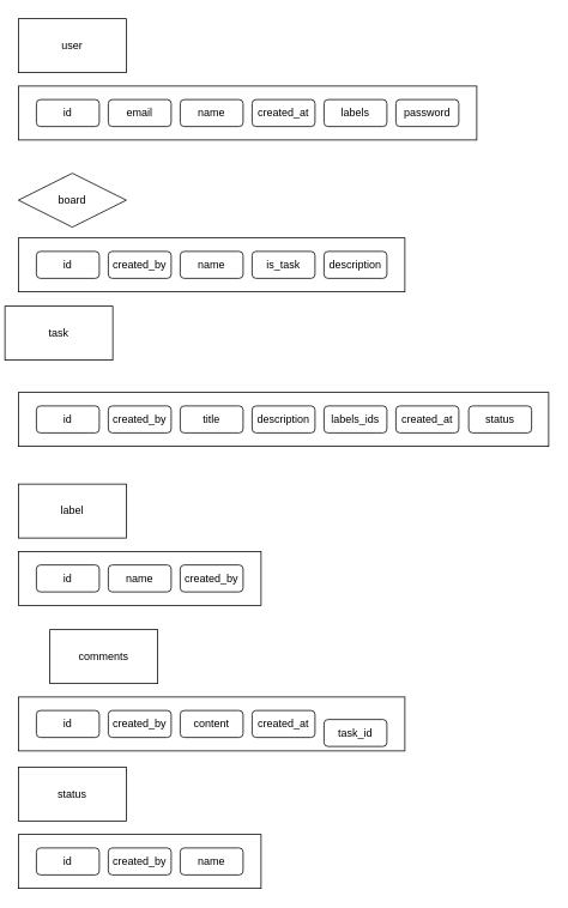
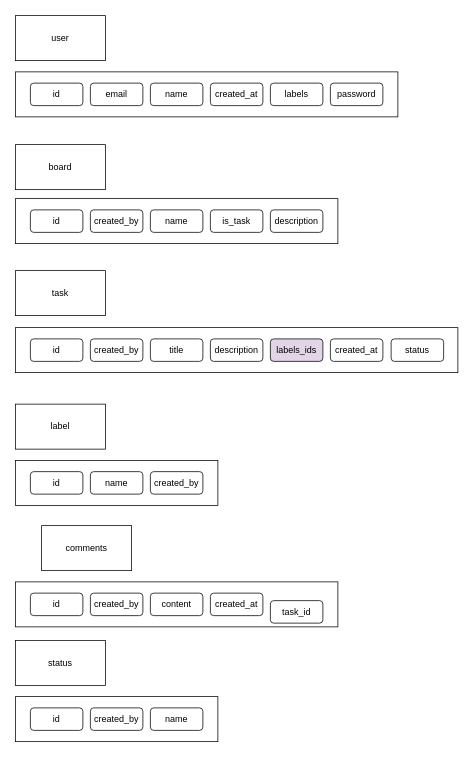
- <mxCell id="15" value="board" style="rhombus;whiteSpace=wrap;html=1;" parent="1" vertex="1"><mxGeometry x="20" y="192" width="120" height="60" as="geometry" /></mxCell>
+ <mxCell id="15" value="board" style="rounded=0;whiteSpace=wrap;html=1;" parent="1" vertex="1"><mxGeometry x="20" y="192" width="120" height="60" as="geometry" /></mxCell>
- <mxCell id="17" value="task" style="rounded=0;whiteSpace=wrap;html=1;" parent="1" vertex="1"><mxGeometry x="5" y="340" width="120" height="60" as="geometry" /></mxCell>
+ <mxCell id="17" value="task" style="rounded=0;whiteSpace=wrap;html=1;" parent="1" vertex="1"><mxGeometry x="20" y="360" width="120" height="60" as="geometry" /></mxCell>
- <mxCell id="23" value="labels_ids" style="rounded=1;whiteSpace=wrap;html=1;" parent="1" vertex="1"><mxGeometry x="360" y="451" width="70" height="30" as="geometry" /></mxCell>
+ <mxCell id="23" value="labels_ids" style="rounded=1;whiteSpace=wrap;html=1;fillColor=#e1d5e7;" parent="1" vertex="1"><mxGeometry x="360" y="451" width="70" height="30" as="geometry" /></mxCell>
